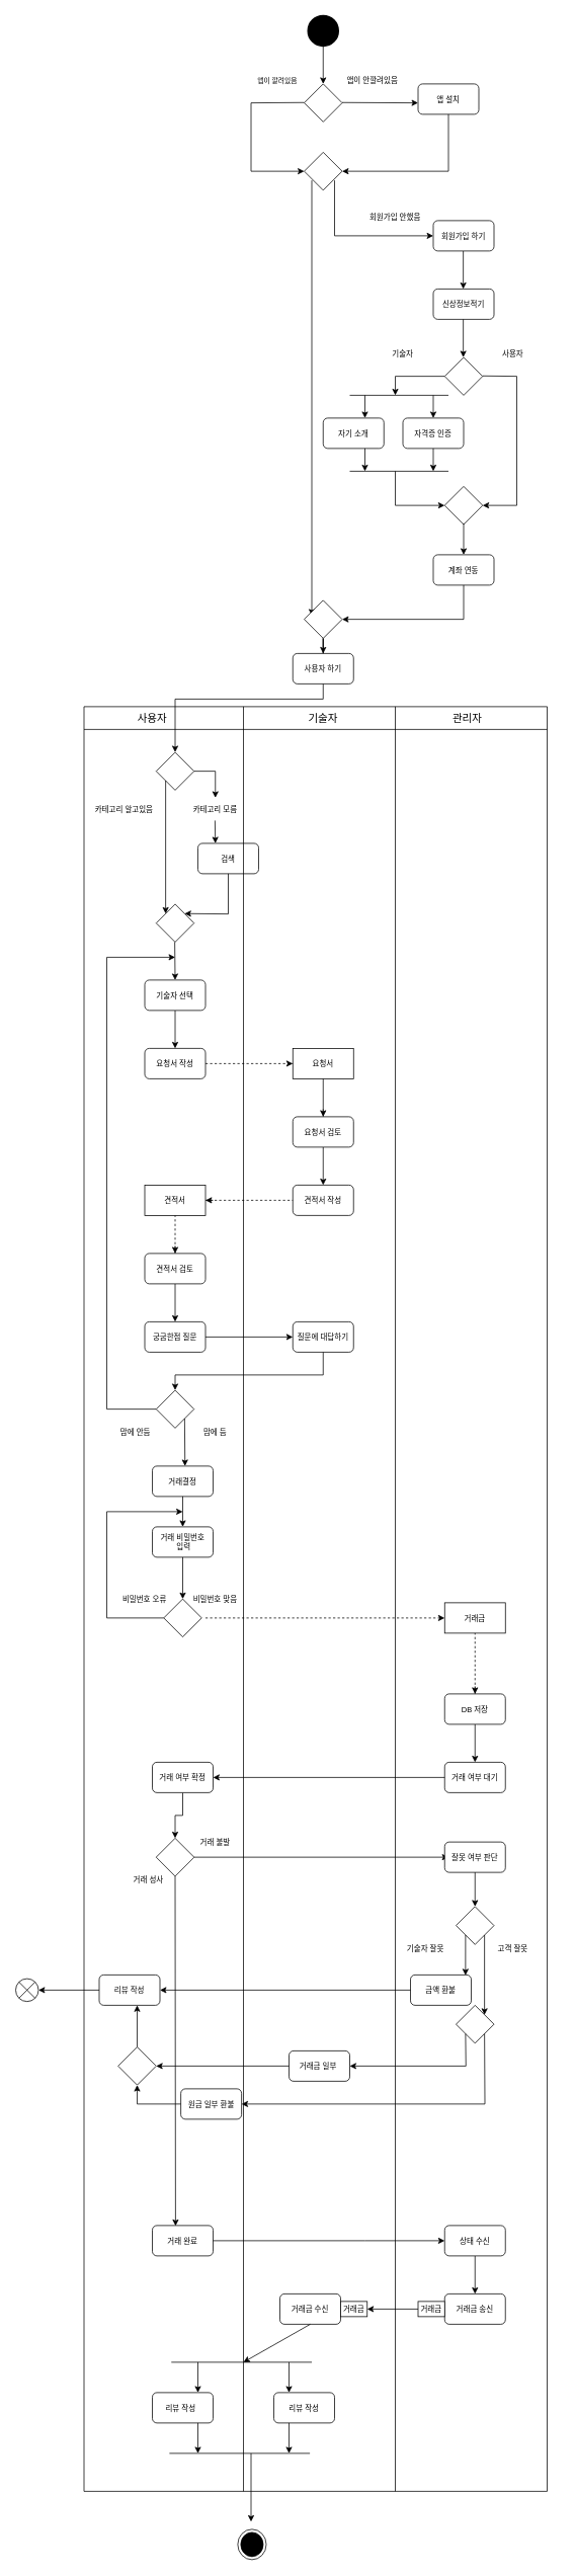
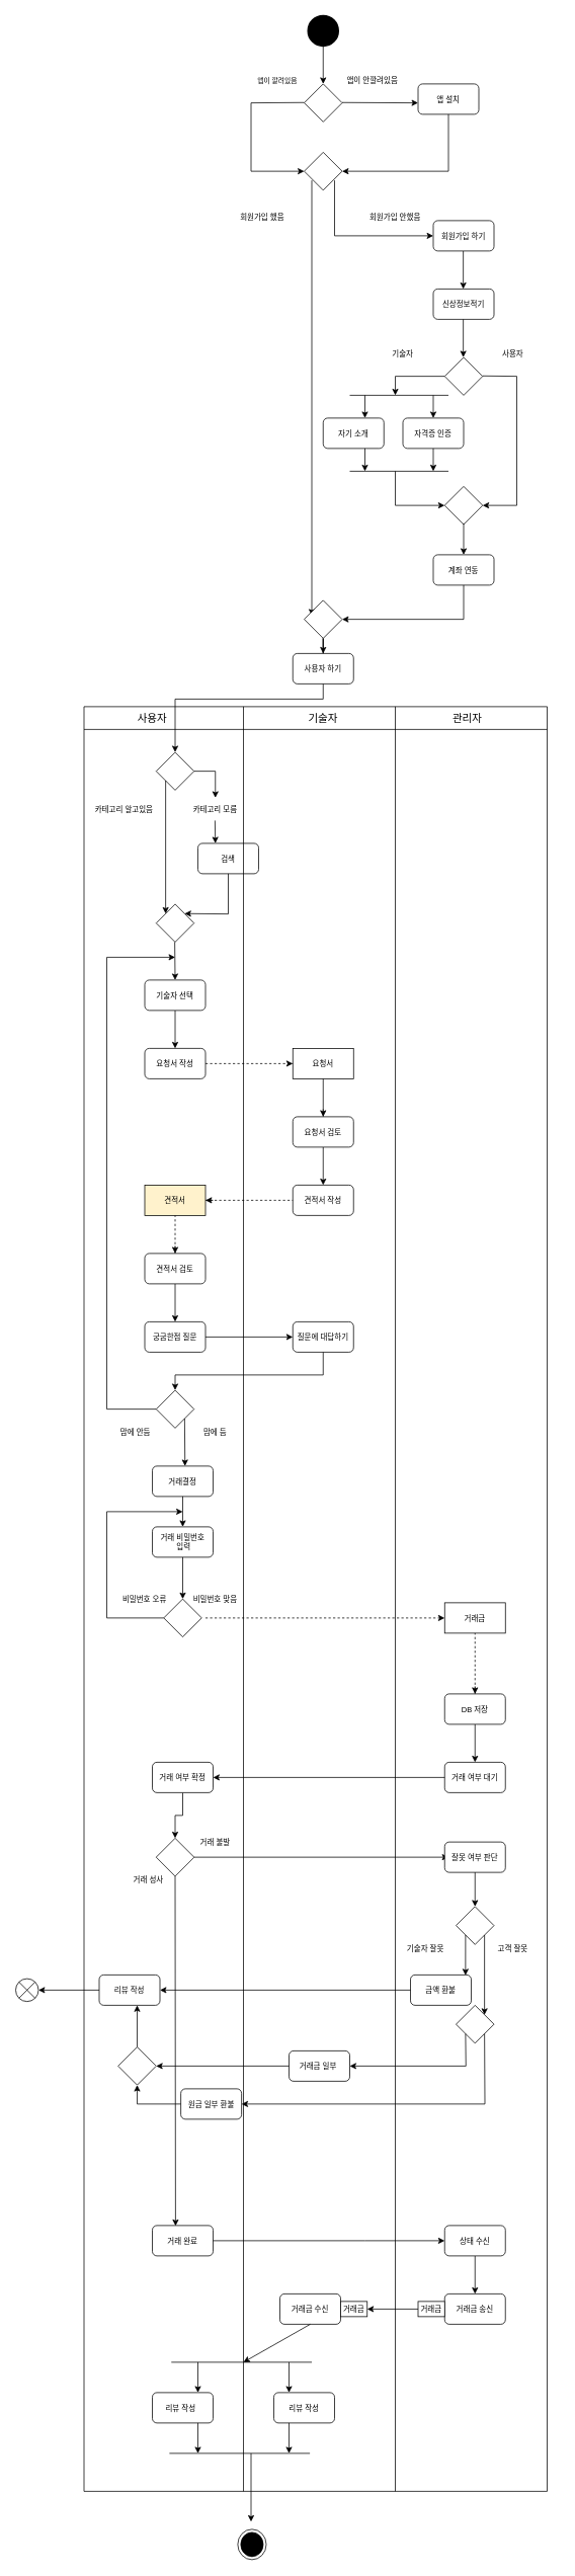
+ <mxCell id="19" value="&lt;span style=&quot;font-size: 10px&quot;&gt;회원가입 했음&lt;/span&gt;" style="text;html=1;strokeColor=none;fillColor=none;align=center;verticalAlign=middle;whiteSpace=wrap;rounded=0;" parent="1" vertex="1"><mxGeometry x="290" y="270" width="110" height="30" as="geometry" /></mxCell>
- <mxCell id="60" value="견적서" style="rounded=0;whiteSpace=wrap;html=1;fontSize=10;" parent="1" vertex="1"><mxGeometry x="190" y="1560" width="80" height="40" as="geometry" /></mxCell>
+ <mxCell id="60" value="견적서" style="rounded=0;whiteSpace=wrap;html=1;fontSize=10;fillColor=#fff2cc;" parent="1" vertex="1"><mxGeometry x="190" y="1560" width="80" height="40" as="geometry" /></mxCell>
